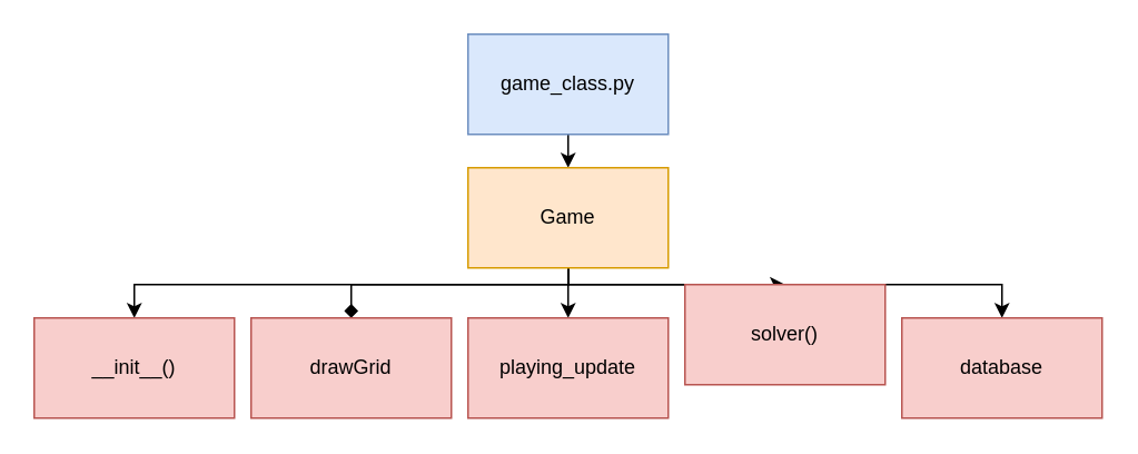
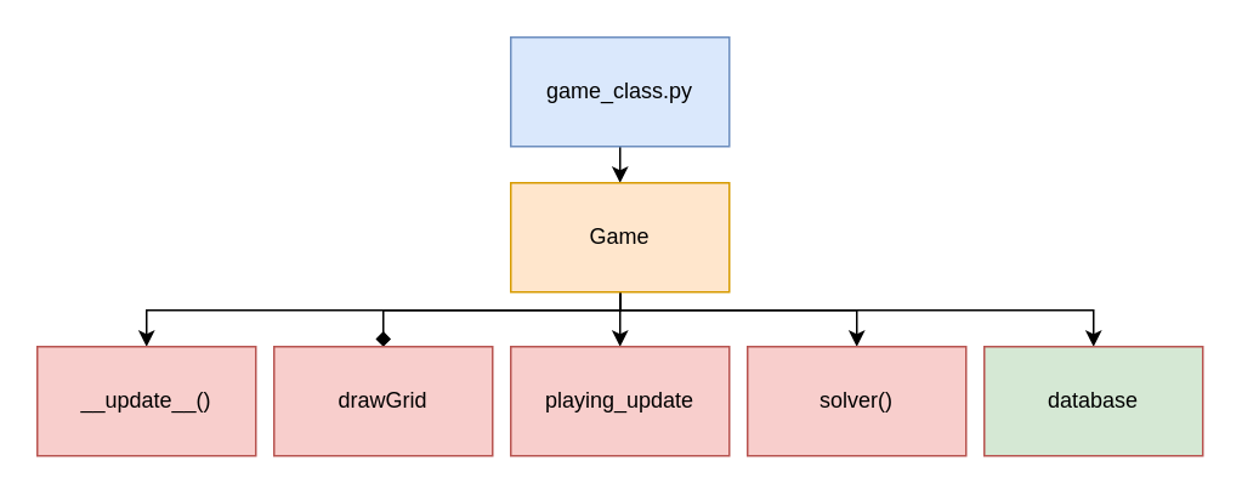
- <mxCell id="11" value="solver()" style="rounded=0;whiteSpace=wrap;html=1;fillColor=#f8cecc;strokeColor=#b85450;" parent="1" vertex="1"><mxGeometry x="410" y="170" width="120" height="60" as="geometry" /></mxCell>
+ <mxCell id="11" value="solver()" style="rounded=0;whiteSpace=wrap;html=1;fillColor=#f8cecc;strokeColor=#b85450;" parent="1" vertex="1"><mxGeometry x="410" y="190" width="120" height="60" as="geometry" /></mxCell>
- <mxCell id="10" value="__init__()" style="rounded=0;whiteSpace=wrap;html=1;fillColor=#f8cecc;strokeColor=#b85450;" parent="1" vertex="1"><mxGeometry x="20" y="190" width="120" height="60" as="geometry" /></mxCell>
+ <mxCell id="10" value="__update__()" style="rounded=0;whiteSpace=wrap;html=1;fillColor=#f8cecc;strokeColor=#b85450;" parent="1" vertex="1"><mxGeometry x="20" y="190" width="120" height="60" as="geometry" /></mxCell>
- <mxCell id="14" value="database" style="rounded=0;whiteSpace=wrap;html=1;fillColor=#f8cecc;strokeColor=#b85450;" vertex="1" parent="1"><mxGeometry x="540" y="190" width="120" height="60" as="geometry" /></mxCell>
+ <mxCell id="14" value="database" style="rounded=0;whiteSpace=wrap;html=1;fillColor=#d5e8d4;strokeColor=#b85450;" vertex="1" parent="1"><mxGeometry x="540" y="190" width="120" height="60" as="geometry" /></mxCell>
